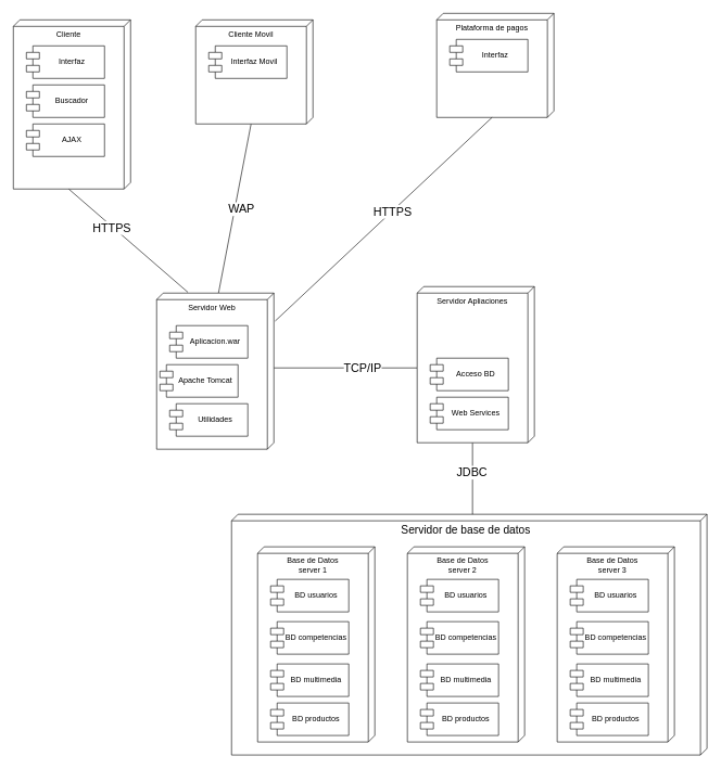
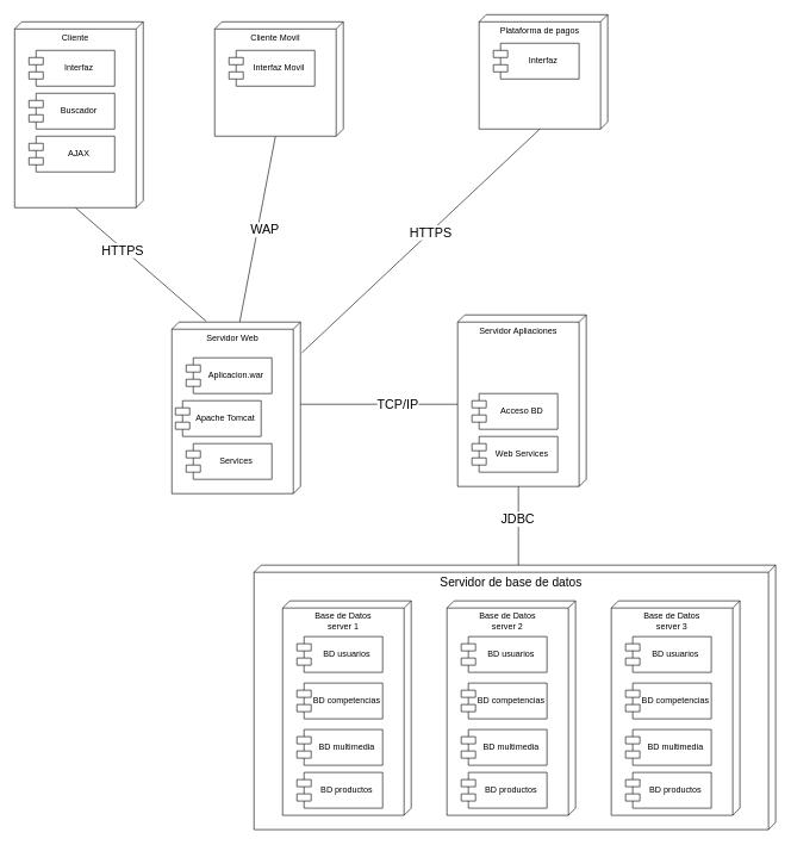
- <mxCell id="17" value="Utilidades" style="shape=module;align=left;spacingLeft=20;align=center;verticalAlign=middle;whiteSpace=wrap;html=1;" vertex="1" parent="1"><mxGeometry x="260" y="620" width="120" height="50" as="geometry" /></mxCell>
+ <mxCell id="17" value="Services" style="shape=module;align=left;spacingLeft=20;align=center;verticalAlign=middle;whiteSpace=wrap;html=1;" vertex="1" parent="1"><mxGeometry x="260" y="620" width="120" height="50" as="geometry" /></mxCell>
